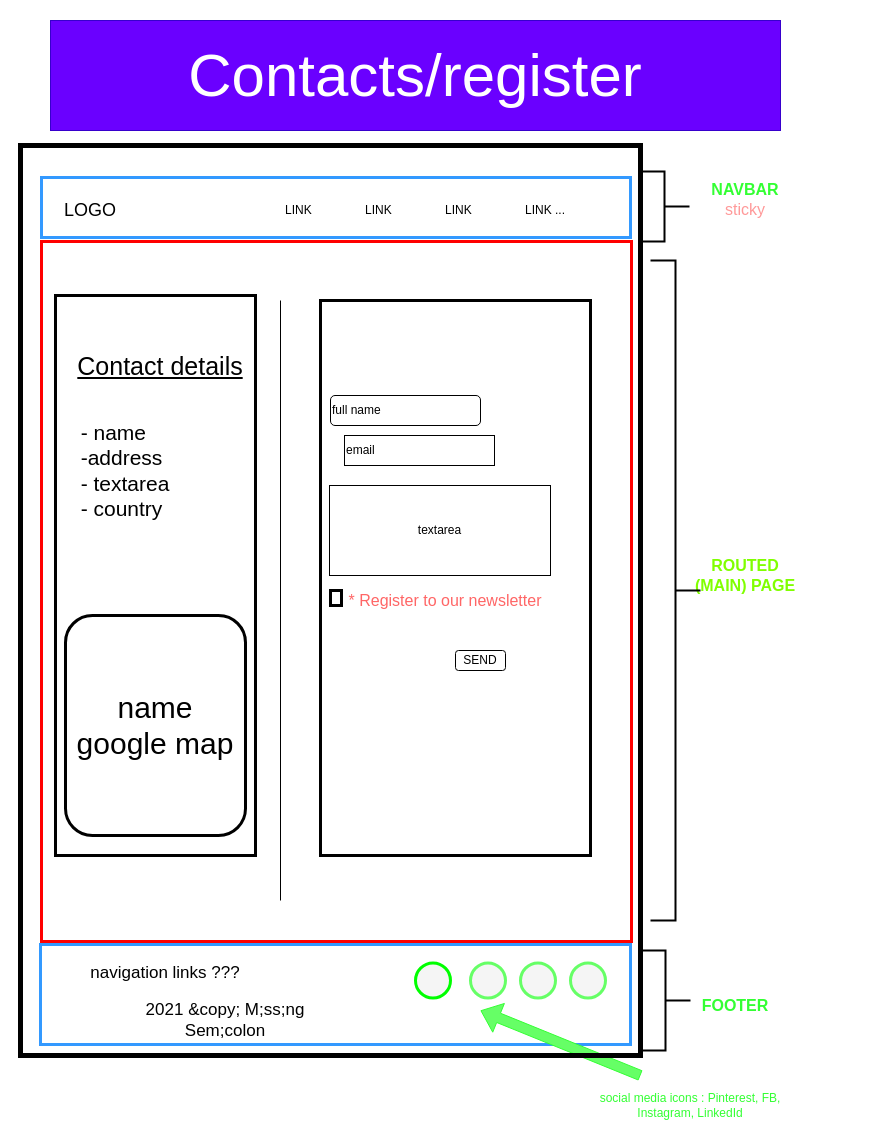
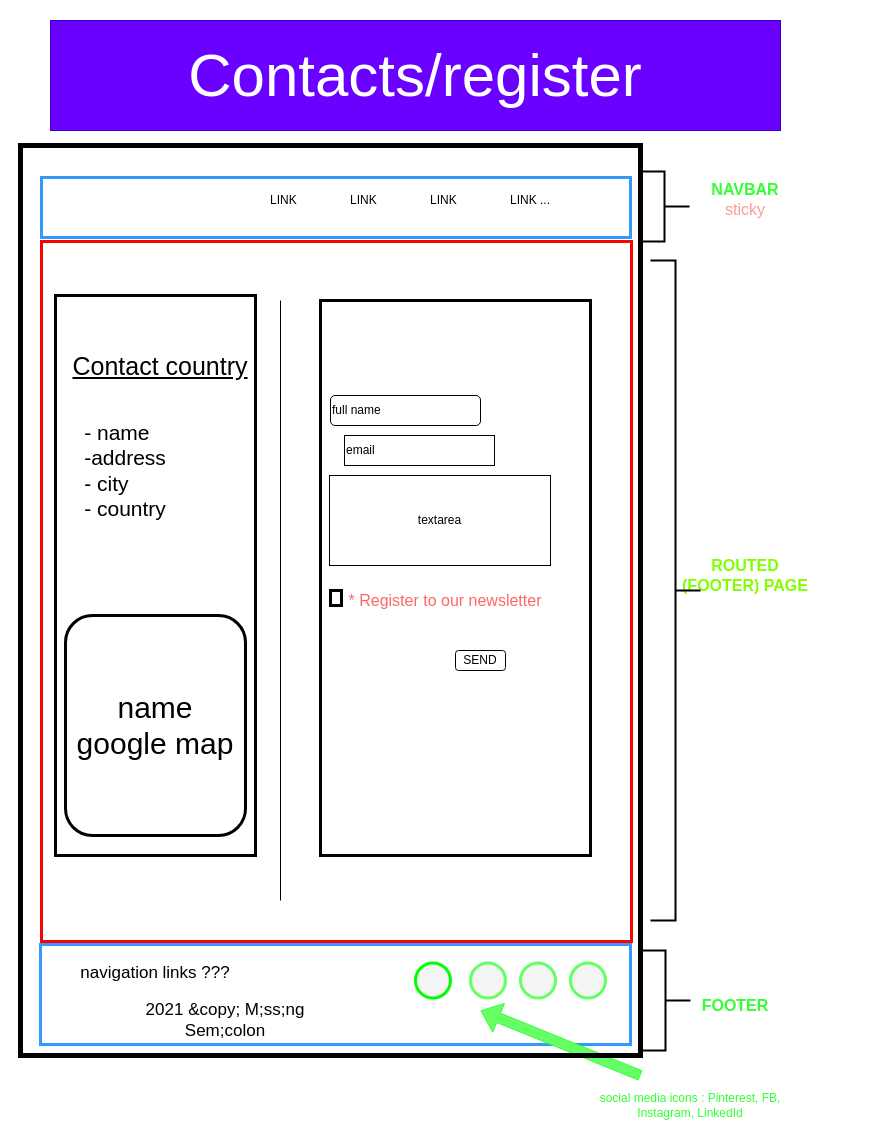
- <mxCell id="22" value="&lt;font style=&quot;font-size: 18px&quot;&gt;LOGO&lt;/font&gt;" style="text;html=1;strokeColor=none;fillColor=none;align=center;verticalAlign=middle;whiteSpace=wrap;rounded=0;" parent="1" vertex="1"><mxGeometry x="60" y="193" width="60" height="34" as="geometry" /></mxCell>
- <mxCell id="12" value="LINK&lt;span style=&quot;white-space: pre&quot;&gt;&#09;&lt;/span&gt;&lt;span style=&quot;white-space: pre&quot;&gt;&#09;&lt;/span&gt;LINK&lt;span style=&quot;white-space: pre&quot;&gt;&#09;&lt;/span&gt;&lt;span style=&quot;white-space: pre&quot;&gt;&#09;&lt;/span&gt;LINK&lt;span style=&quot;white-space: pre&quot;&gt;&#09;&lt;/span&gt;&lt;span style=&quot;white-space: pre&quot;&gt;&#09;&lt;/span&gt;LINK ..." style="text;html=1;strokeColor=none;fillColor=none;align=center;verticalAlign=middle;whiteSpace=wrap;rounded=0;" parent="1" vertex="1"><mxGeometry x="270" y="200" width="310" height="20" as="geometry" /></mxCell>
+ <mxCell id="12" value="LINK&lt;span style=&quot;white-space: pre&quot;&gt;&#09;&lt;/span&gt;&lt;span style=&quot;white-space: pre&quot;&gt;&#09;&lt;/span&gt;LINK&lt;span style=&quot;white-space: pre&quot;&gt;&#09;&lt;/span&gt;&lt;span style=&quot;white-space: pre&quot;&gt;&#09;&lt;/span&gt;LINK&lt;span style=&quot;white-space: pre&quot;&gt;&#09;&lt;/span&gt;&lt;span style=&quot;white-space: pre&quot;&gt;&#09;&lt;/span&gt;LINK ..." style="text;html=1;strokeColor=none;fillColor=none;align=center;verticalAlign=middle;whiteSpace=wrap;rounded=0;" parent="1" vertex="1"><mxGeometry x="255" y="190" width="310" height="20" as="geometry" /></mxCell>
- <mxCell id="32" value="&lt;font style=&quot;font-size: 25px&quot;&gt;&lt;u&gt;Contact details&lt;/u&gt;&lt;/font&gt;" style="text;html=1;strokeColor=none;fillColor=none;align=center;verticalAlign=middle;whiteSpace=wrap;rounded=0;" vertex="1" parent="1"><mxGeometry x="60" y="315" width="200" height="100" as="geometry" /></mxCell>
+ <mxCell id="32" value="&lt;font style=&quot;font-size: 25px&quot;&gt;&lt;u&gt;Contact country&lt;/u&gt;&lt;/font&gt;" style="text;html=1;strokeColor=none;fillColor=none;align=center;verticalAlign=middle;whiteSpace=wrap;rounded=0;" vertex="1" parent="1"><mxGeometry x="60" y="315" width="200" height="100" as="geometry" /></mxCell>
- <mxCell id="33" value="&lt;p style=&quot;line-height: 170%&quot;&gt;&lt;/p&gt;&lt;div style=&quot;text-align: justify ; font-size: 21px&quot;&gt;&lt;font style=&quot;font-size: 21px&quot;&gt;- name&lt;/font&gt;&lt;/div&gt;&lt;div style=&quot;text-align: justify ; font-size: 21px&quot;&gt;&lt;span&gt;&lt;font style=&quot;font-size: 21px&quot;&gt;-address&lt;/font&gt;&lt;/span&gt;&lt;/div&gt;&lt;div style=&quot;text-align: justify ; font-size: 21px&quot;&gt;&lt;span&gt;&lt;font style=&quot;font-size: 21px&quot;&gt;- textarea&lt;/font&gt;&lt;/span&gt;&lt;/div&gt;&lt;div style=&quot;text-align: justify ; font-size: 21px&quot;&gt;&lt;font style=&quot;font-size: 21px&quot;&gt;- country&lt;/font&gt;&lt;/div&gt;&lt;p&gt;&lt;/p&gt;" style="text;html=1;strokeColor=none;fillColor=none;align=center;verticalAlign=middle;whiteSpace=wrap;rounded=0;" vertex="1" parent="1"><mxGeometry x="70" y="395" width="110" height="150" as="geometry" /></mxCell>
+ <mxCell id="33" value="&lt;p style=&quot;line-height: 170%&quot;&gt;&lt;/p&gt;&lt;div style=&quot;text-align: justify ; font-size: 21px&quot;&gt;&lt;font style=&quot;font-size: 21px&quot;&gt;- name&lt;/font&gt;&lt;/div&gt;&lt;div style=&quot;text-align: justify ; font-size: 21px&quot;&gt;&lt;span&gt;&lt;font style=&quot;font-size: 21px&quot;&gt;-address&lt;/font&gt;&lt;/span&gt;&lt;/div&gt;&lt;div style=&quot;text-align: justify ; font-size: 21px&quot;&gt;&lt;span&gt;&lt;font style=&quot;font-size: 21px&quot;&gt;- city&lt;/font&gt;&lt;/span&gt;&lt;/div&gt;&lt;div style=&quot;text-align: justify ; font-size: 21px&quot;&gt;&lt;font style=&quot;font-size: 21px&quot;&gt;- country&lt;/font&gt;&lt;/div&gt;&lt;p&gt;&lt;/p&gt;" style="text;html=1;strokeColor=none;fillColor=none;align=center;verticalAlign=middle;whiteSpace=wrap;rounded=0;" vertex="1" parent="1"><mxGeometry x="70" y="395" width="110" height="150" as="geometry" /></mxCell>
- <mxCell id="29" value="textarea" style="rounded=0;whiteSpace=wrap;html=1;strokeWidth=1;fillColor=none;" vertex="1" parent="1"><mxGeometry x="329" y="485" width="221" height="90" as="geometry" /></mxCell>
+ <mxCell id="29" value="textarea" style="rounded=0;whiteSpace=wrap;html=1;strokeWidth=1;fillColor=none;" vertex="1" parent="1"><mxGeometry x="329" y="475" width="221" height="90" as="geometry" /></mxCell>
- <mxCell id="4" value="&lt;font style=&quot;font-size: 16px&quot; color=&quot;#80ff00&quot;&gt;&lt;b&gt;ROUTED &lt;br&gt;(MAIN) PAGE&lt;/b&gt;&lt;/font&gt;" style="text;html=1;strokeColor=none;fillColor=none;align=center;verticalAlign=middle;whiteSpace=wrap;rounded=0;" parent="1" vertex="1"><mxGeometry x="630" y="545" width="230" height="60" as="geometry" /></mxCell>
+ <mxCell id="4" value="&lt;font style=&quot;font-size: 16px&quot; color=&quot;#80ff00&quot;&gt;&lt;b&gt;ROUTED &lt;br&gt;(FOOTER) PAGE&lt;/b&gt;&lt;/font&gt;" style="text;html=1;strokeColor=none;fillColor=none;align=center;verticalAlign=middle;whiteSpace=wrap;rounded=0;" parent="1" vertex="1"><mxGeometry x="630" y="545" width="230" height="60" as="geometry" /></mxCell>
- <mxCell id="21" value="&lt;font style=&quot;font-size: 17px&quot;&gt;navigation links ???&lt;/font&gt;" style="text;html=1;strokeColor=none;fillColor=none;align=center;verticalAlign=middle;whiteSpace=wrap;rounded=0;" parent="1" vertex="1"><mxGeometry x="70" y="962.5" width="190" height="20" as="geometry" /></mxCell>
+ <mxCell id="21" value="&lt;font style=&quot;font-size: 17px&quot;&gt;navigation links ???&lt;/font&gt;" style="text;html=1;strokeColor=none;fillColor=none;align=center;verticalAlign=middle;whiteSpace=wrap;rounded=0;" parent="1" vertex="1"><mxGeometry x="60" y="962.5" width="190" height="20" as="geometry" /></mxCell>
